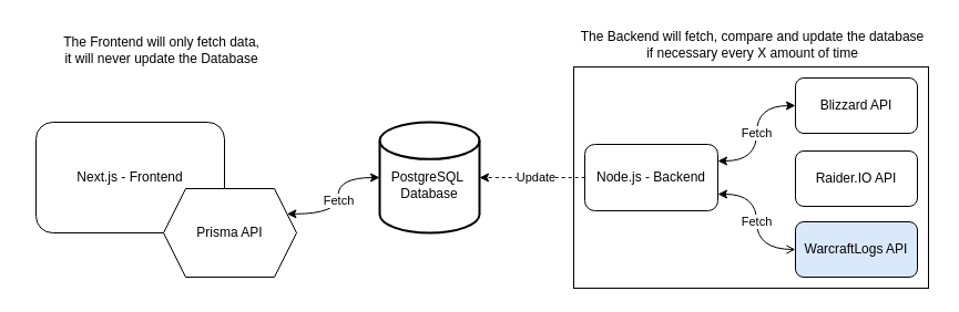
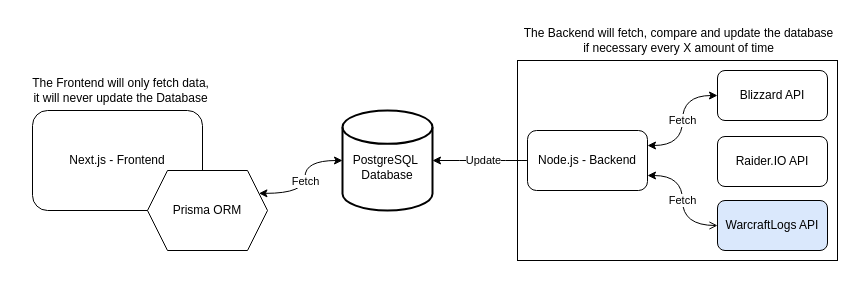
- <mxCell id="13" value="The Frontend will only fetch data, &lt;br&gt;it will never update the Database" style="text;html=1;align=center;verticalAlign=middle;resizable=0;points=[];autosize=1;strokeColor=none;fillColor=none;" parent="1" vertex="1"><mxGeometry x="45" y="25" width="200" height="40" as="geometry" /></mxCell>
+ <mxCell id="13" value="The Frontend will only fetch data, &lt;br&gt;it will never update the Database" style="text;html=1;align=center;verticalAlign=middle;resizable=0;points=[];autosize=1;strokeColor=none;fillColor=none;" parent="1" vertex="1"><mxGeometry x="20" y="70" width="200" height="40" as="geometry" /></mxCell>
- <mxCell id="10" style="edgeStyle=orthogonalEdgeStyle;rounded=0;orthogonalLoop=1;jettySize=auto;html=1;exitX=0;exitY=0.5;exitDx=0;exitDy=0;entryX=1;entryY=0.5;entryDx=0;entryDy=0;entryPerimeter=0;curved=1;dashed=1;" parent="1" source="7" target="2" edge="1"><mxGeometry relative="1" as="geometry" /></mxCell>
+ <mxCell id="10" style="edgeStyle=orthogonalEdgeStyle;rounded=0;orthogonalLoop=1;jettySize=auto;html=1;exitX=0;exitY=0.5;exitDx=0;exitDy=0;entryX=1;entryY=0.5;entryDx=0;entryDy=0;entryPerimeter=0;curved=1;" parent="1" source="7" target="2" edge="1"><mxGeometry relative="1" as="geometry" /></mxCell>
- <mxCell id="15" value="Prisma API" style="shape=hexagon;perimeter=hexagonPerimeter2;whiteSpace=wrap;html=1;fixedSize=1;" parent="1" vertex="1"><mxGeometry x="147" y="170" width="120" height="80" as="geometry" /></mxCell>
+ <mxCell id="15" value="Prisma ORM" style="shape=hexagon;perimeter=hexagonPerimeter2;whiteSpace=wrap;html=1;fixedSize=1;" parent="1" vertex="1"><mxGeometry x="147" y="170" width="120" height="80" as="geometry" /></mxCell>
